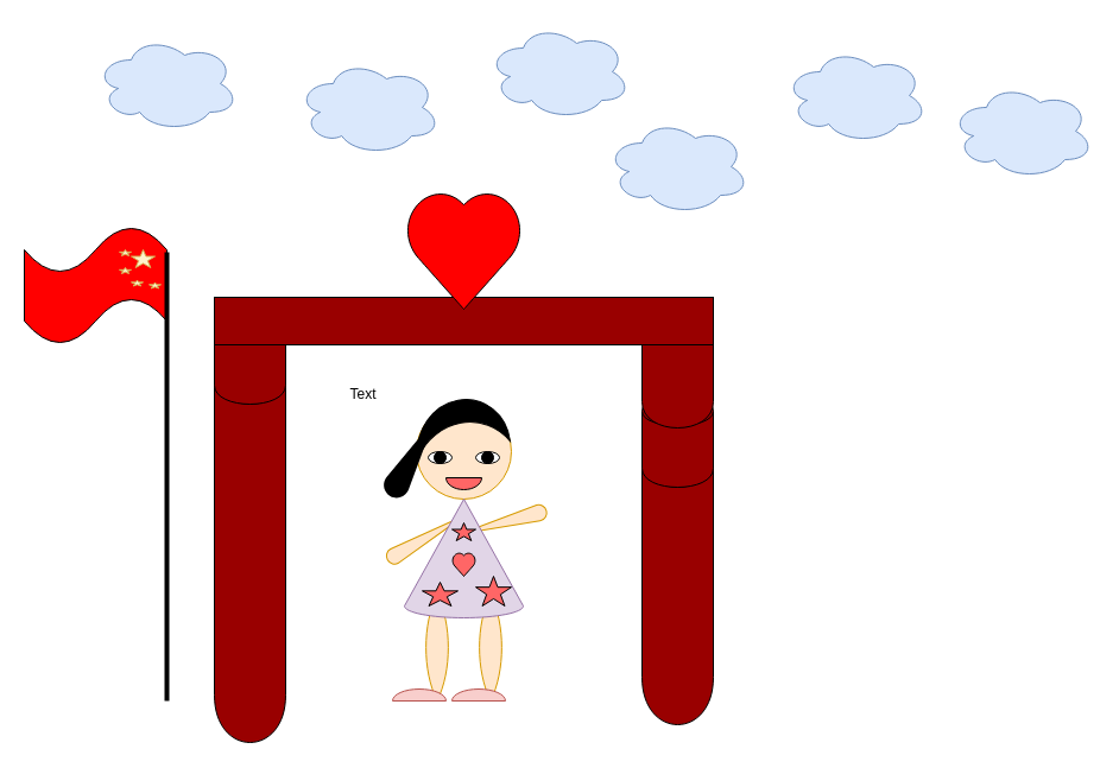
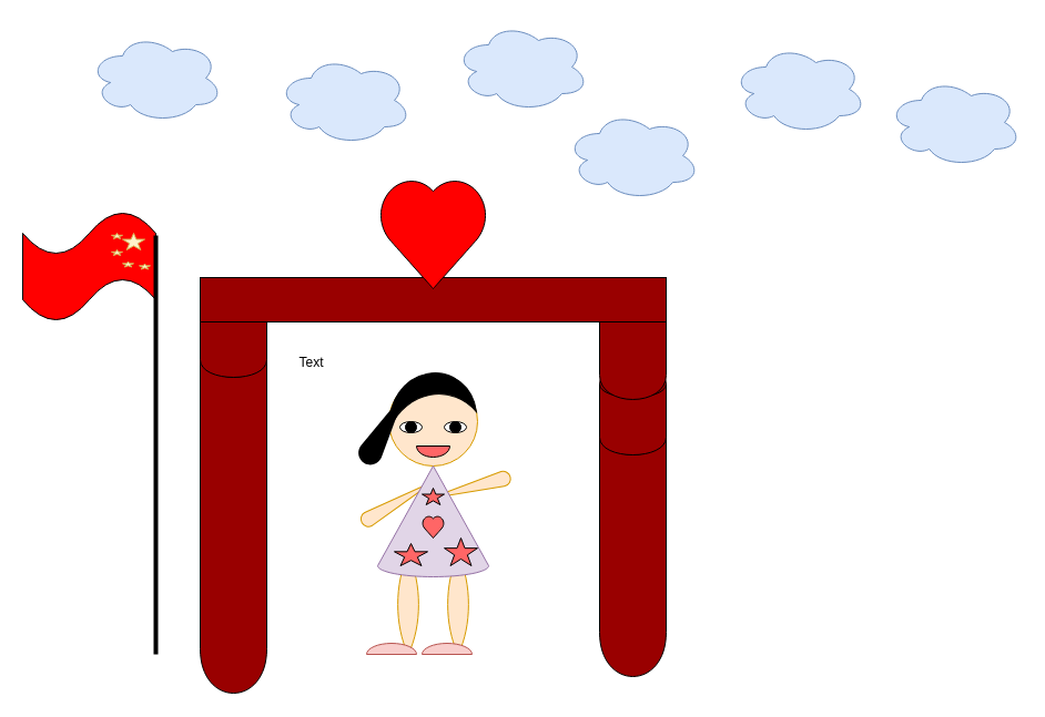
- <mxCell id="14" value="Text" style="text;html=1;align=center;verticalAlign=middle;resizable=0;points=[];autosize=1;" vertex="1" parent="1"><mxGeometry x="285" y="322" width="40" height="20" as="geometry" /></mxCell>
+ <mxCell id="14" value="Text" style="text;html=1;align=center;verticalAlign=middle;resizable=0;points=[];autosize=1;" vertex="1" parent="1"><mxGeometry x="260" y="317" width="40" height="20" as="geometry" /></mxCell>
